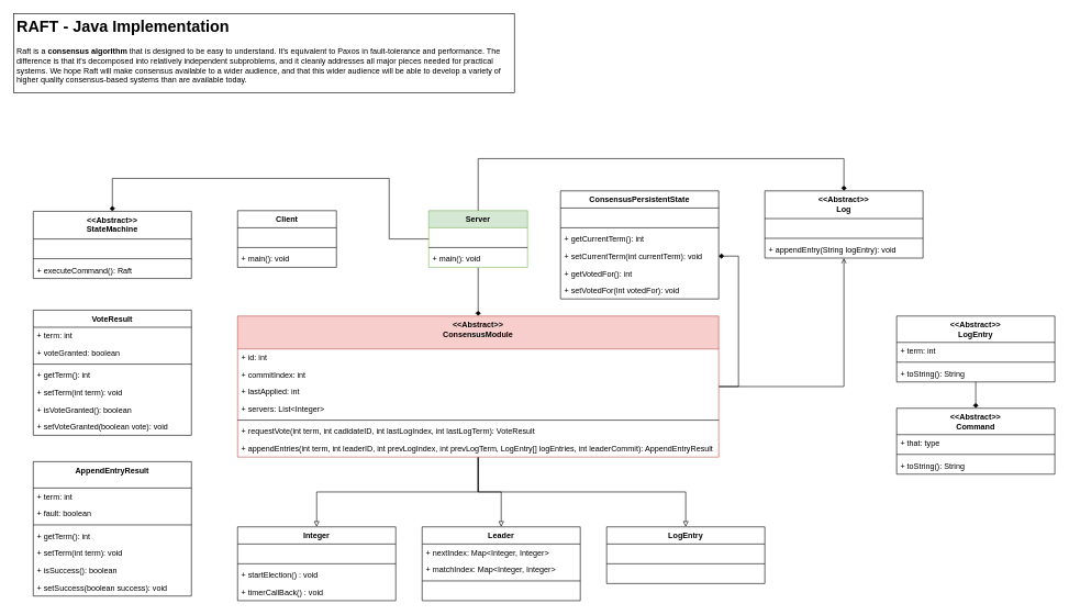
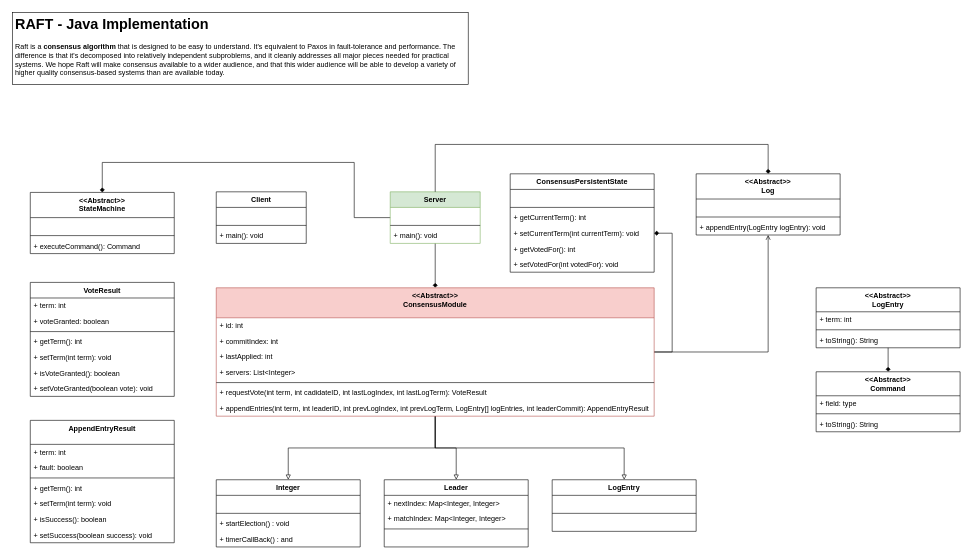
- <mxCell id="72" value="+ appendEntry(String logEntry): void" style="text;strokeColor=none;fillColor=none;align=left;verticalAlign=top;spacingLeft=4;spacingRight=4;overflow=hidden;rotatable=0;points=[[0,0.5],[1,0.5]];portConstraint=eastwest;labelBackgroundColor=none;fontFamily=Helvetica;fontSize=12;fontColor=#000000;" vertex="1" parent="69"><mxGeometry y="76" width="240" height="26" as="geometry" /></mxCell>
+ <mxCell id="72" value="+ appendEntry(LogEntry logEntry): void" style="text;strokeColor=none;fillColor=none;align=left;verticalAlign=top;spacingLeft=4;spacingRight=4;overflow=hidden;rotatable=0;points=[[0,0.5],[1,0.5]];portConstraint=eastwest;labelBackgroundColor=none;fontFamily=Helvetica;fontSize=12;fontColor=#000000;" vertex="1" parent="69"><mxGeometry y="76" width="240" height="26" as="geometry" /></mxCell>
- <mxCell id="80" value="+ executeCommand(): Raft" style="text;strokeColor=none;fillColor=none;align=left;verticalAlign=top;spacingLeft=4;spacingRight=4;overflow=hidden;rotatable=0;points=[[0,0.5],[1,0.5]];portConstraint=eastwest;labelBackgroundColor=none;fontFamily=Helvetica;fontSize=12;fontColor=#000000;" vertex="1" parent="77"><mxGeometry y="76" width="240" height="26" as="geometry" /></mxCell>
+ <mxCell id="80" value="+ executeCommand(): Command" style="text;strokeColor=none;fillColor=none;align=left;verticalAlign=top;spacingLeft=4;spacingRight=4;overflow=hidden;rotatable=0;points=[[0,0.5],[1,0.5]];portConstraint=eastwest;labelBackgroundColor=none;fontFamily=Helvetica;fontSize=12;fontColor=#000000;" vertex="1" parent="77"><mxGeometry y="76" width="240" height="26" as="geometry" /></mxCell>
- <mxCell id="74" value="+ that: type" style="text;strokeColor=none;fillColor=none;align=left;verticalAlign=top;spacingLeft=4;spacingRight=4;overflow=hidden;rotatable=0;points=[[0,0.5],[1,0.5]];portConstraint=eastwest;labelBackgroundColor=none;fontFamily=Helvetica;fontSize=12;fontColor=#000000;" vertex="1" parent="73"><mxGeometry y="40" width="240" height="26" as="geometry" /></mxCell>
+ <mxCell id="74" value="+ field: type" style="text;strokeColor=none;fillColor=none;align=left;verticalAlign=top;spacingLeft=4;spacingRight=4;overflow=hidden;rotatable=0;points=[[0,0.5],[1,0.5]];portConstraint=eastwest;labelBackgroundColor=none;fontFamily=Helvetica;fontSize=12;fontColor=#000000;" vertex="1" parent="73"><mxGeometry y="40" width="240" height="26" as="geometry" /></mxCell>
- <mxCell id="6" value="+ timerCallBack() : void" style="text;strokeColor=none;fillColor=none;align=left;verticalAlign=top;spacingLeft=4;spacingRight=4;overflow=hidden;rotatable=0;points=[[0,0.5],[1,0.5]];portConstraint=eastwest;" vertex="1" parent="2"><mxGeometry y="86" width="240" height="26" as="geometry" /></mxCell>
+ <mxCell id="6" value="+ timerCallBack() : and" style="text;strokeColor=none;fillColor=none;align=left;verticalAlign=top;spacingLeft=4;spacingRight=4;overflow=hidden;rotatable=0;points=[[0,0.5],[1,0.5]];portConstraint=eastwest;" vertex="1" parent="2"><mxGeometry y="86" width="240" height="26" as="geometry" /></mxCell>
